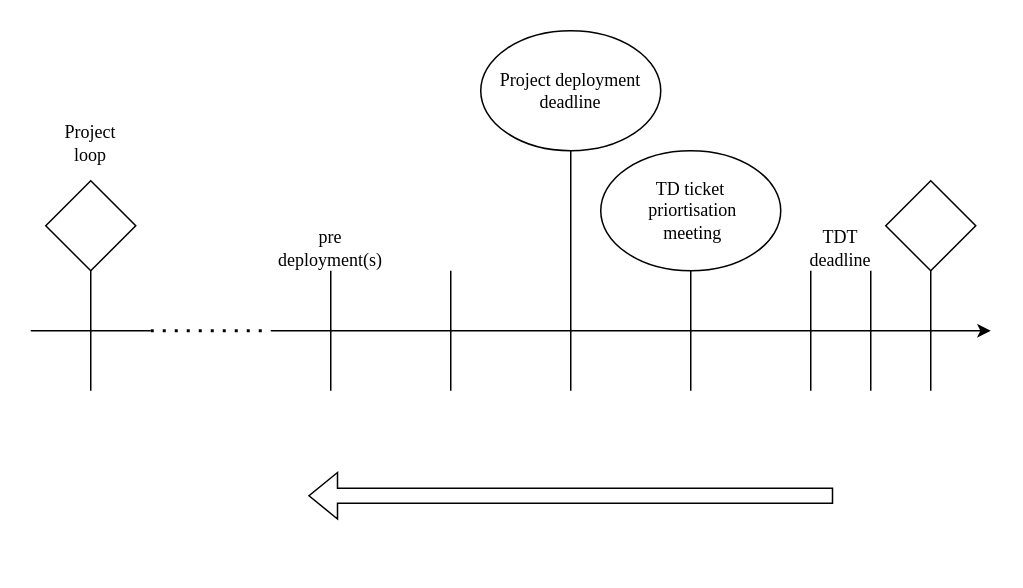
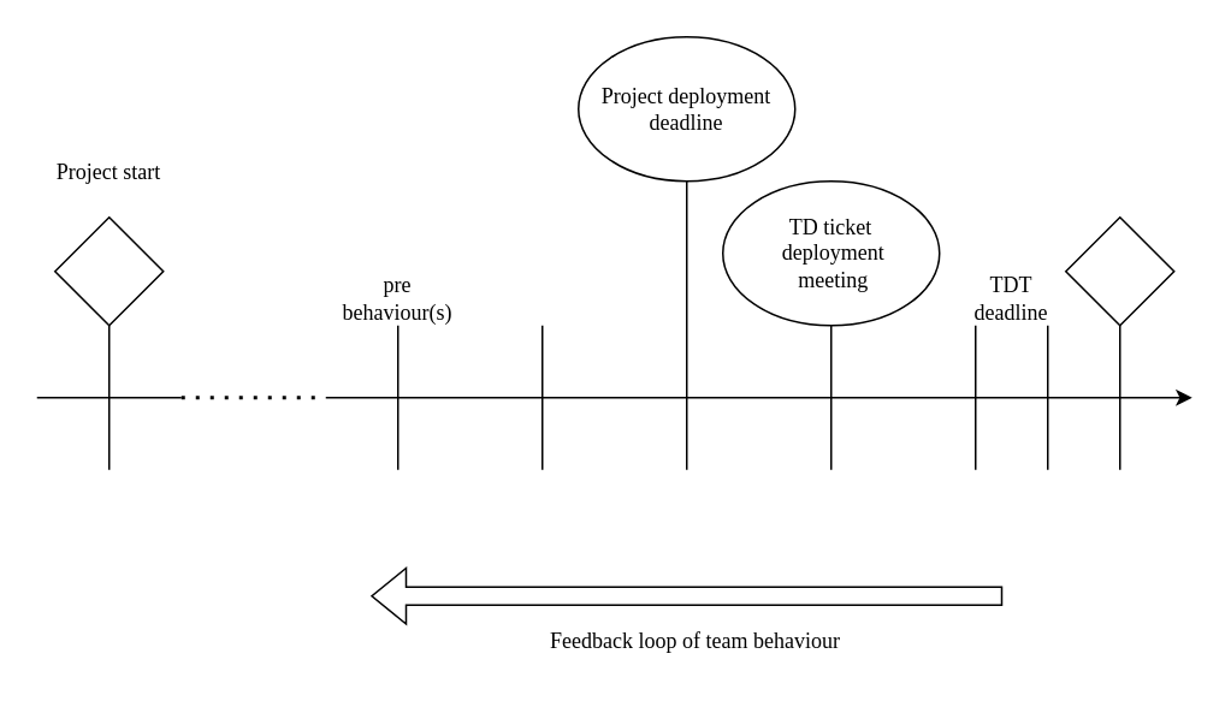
- <mxCell id="19" value="Project loop" style="text;html=1;strokeColor=none;fillColor=none;align=center;verticalAlign=middle;whiteSpace=wrap;rounded=0;fontFamily=Times New Roman;" parent="1" vertex="1"><mxGeometry x="30" y="80" width="60" height="30" as="geometry" /></mxCell>
+ <mxCell id="19" value="Project start" style="text;html=1;strokeColor=none;fillColor=none;align=center;verticalAlign=middle;whiteSpace=wrap;rounded=0;fontFamily=Times New Roman;" parent="1" vertex="1"><mxGeometry x="30" y="80" width="60" height="30" as="geometry" /></mxCell>
- <mxCell id="8" value="TD ticket&lt;br&gt;&amp;nbsp;priortisation&lt;br&gt;&amp;nbsp;meeting" style="ellipse;whiteSpace=wrap;html=1;fillColor=none;fontFamily=Times New Roman;" parent="1" vertex="1"><mxGeometry x="400" y="100" width="120" height="80" as="geometry" /></mxCell>
+ <mxCell id="8" value="TD ticket&lt;br&gt;&amp;nbsp;deployment&lt;br&gt;&amp;nbsp;meeting" style="ellipse;whiteSpace=wrap;html=1;fillColor=none;fontFamily=Times New Roman;" parent="1" vertex="1"><mxGeometry x="400" y="100" width="120" height="80" as="geometry" /></mxCell>
- <mxCell id="14" value="pre deployment(s)" style="text;html=1;strokeColor=none;fillColor=none;align=center;verticalAlign=middle;whiteSpace=wrap;rounded=0;fontFamily=Times New Roman;" parent="1" vertex="1"><mxGeometry x="190" y="150" width="60" height="30" as="geometry" /></mxCell>
+ <mxCell id="14" value="pre behaviour(s)" style="text;html=1;strokeColor=none;fillColor=none;align=center;verticalAlign=middle;whiteSpace=wrap;rounded=0;fontFamily=Times New Roman;" parent="1" vertex="1"><mxGeometry x="190" y="150" width="60" height="30" as="geometry" /></mxCell>
+ <mxCell id="21" value="Feedback loop of team behaviour" style="text;html=1;strokeColor=none;fillColor=none;align=center;verticalAlign=middle;whiteSpace=wrap;rounded=0;fontFamily=Times New Roman;" parent="1" vertex="1"><mxGeometry x="290" y="340" width="190" height="30" as="geometry" /></mxCell>
